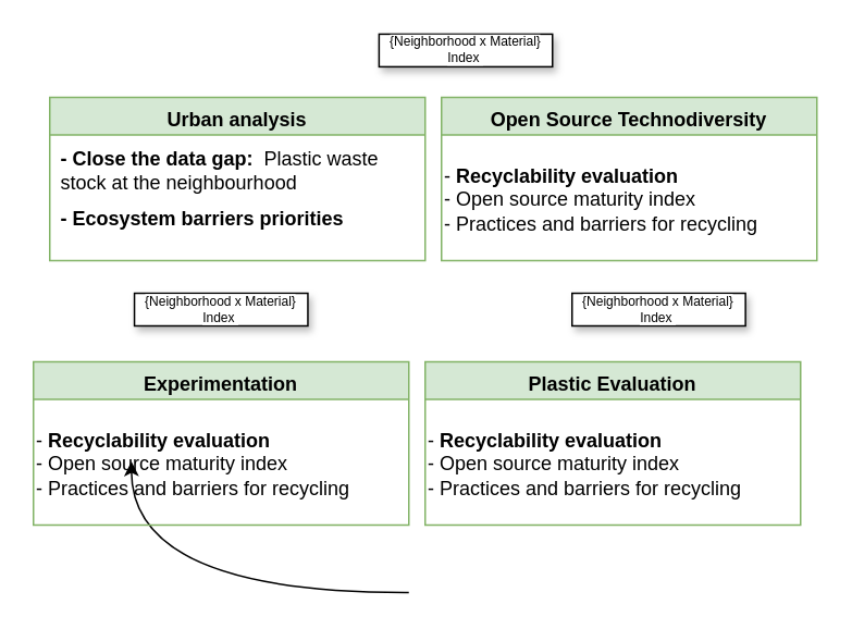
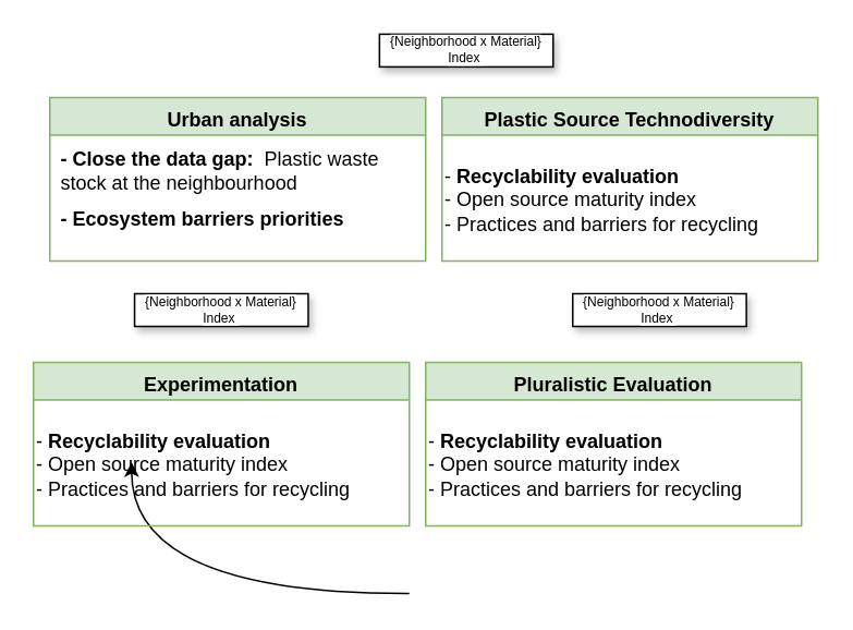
- <mxCell id="5" value="Open Source Technodiversity" style="swimlane;fillColor=#d5e8d4;strokeColor=#82b366;verticalAlign=top;" vertex="1" parent="1"><mxGeometry x="270" y="59" width="230" height="100" as="geometry" /></mxCell>
+ <mxCell id="5" value="Plastic Source Technodiversity" style="swimlane;fillColor=#d5e8d4;strokeColor=#82b366;verticalAlign=top;" vertex="1" parent="1"><mxGeometry x="270" y="59" width="230" height="100" as="geometry" /></mxCell>
- <mxCell id="7" value="Plastic Evaluation" style="swimlane;fillColor=#d5e8d4;strokeColor=#82b366;verticalAlign=top;" vertex="1" parent="1"><mxGeometry x="260" y="221" width="230" height="100" as="geometry" /></mxCell>
+ <mxCell id="7" value="Pluralistic Evaluation" style="swimlane;fillColor=#d5e8d4;strokeColor=#82b366;verticalAlign=top;" vertex="1" parent="1"><mxGeometry x="260" y="221" width="230" height="100" as="geometry" /></mxCell>
